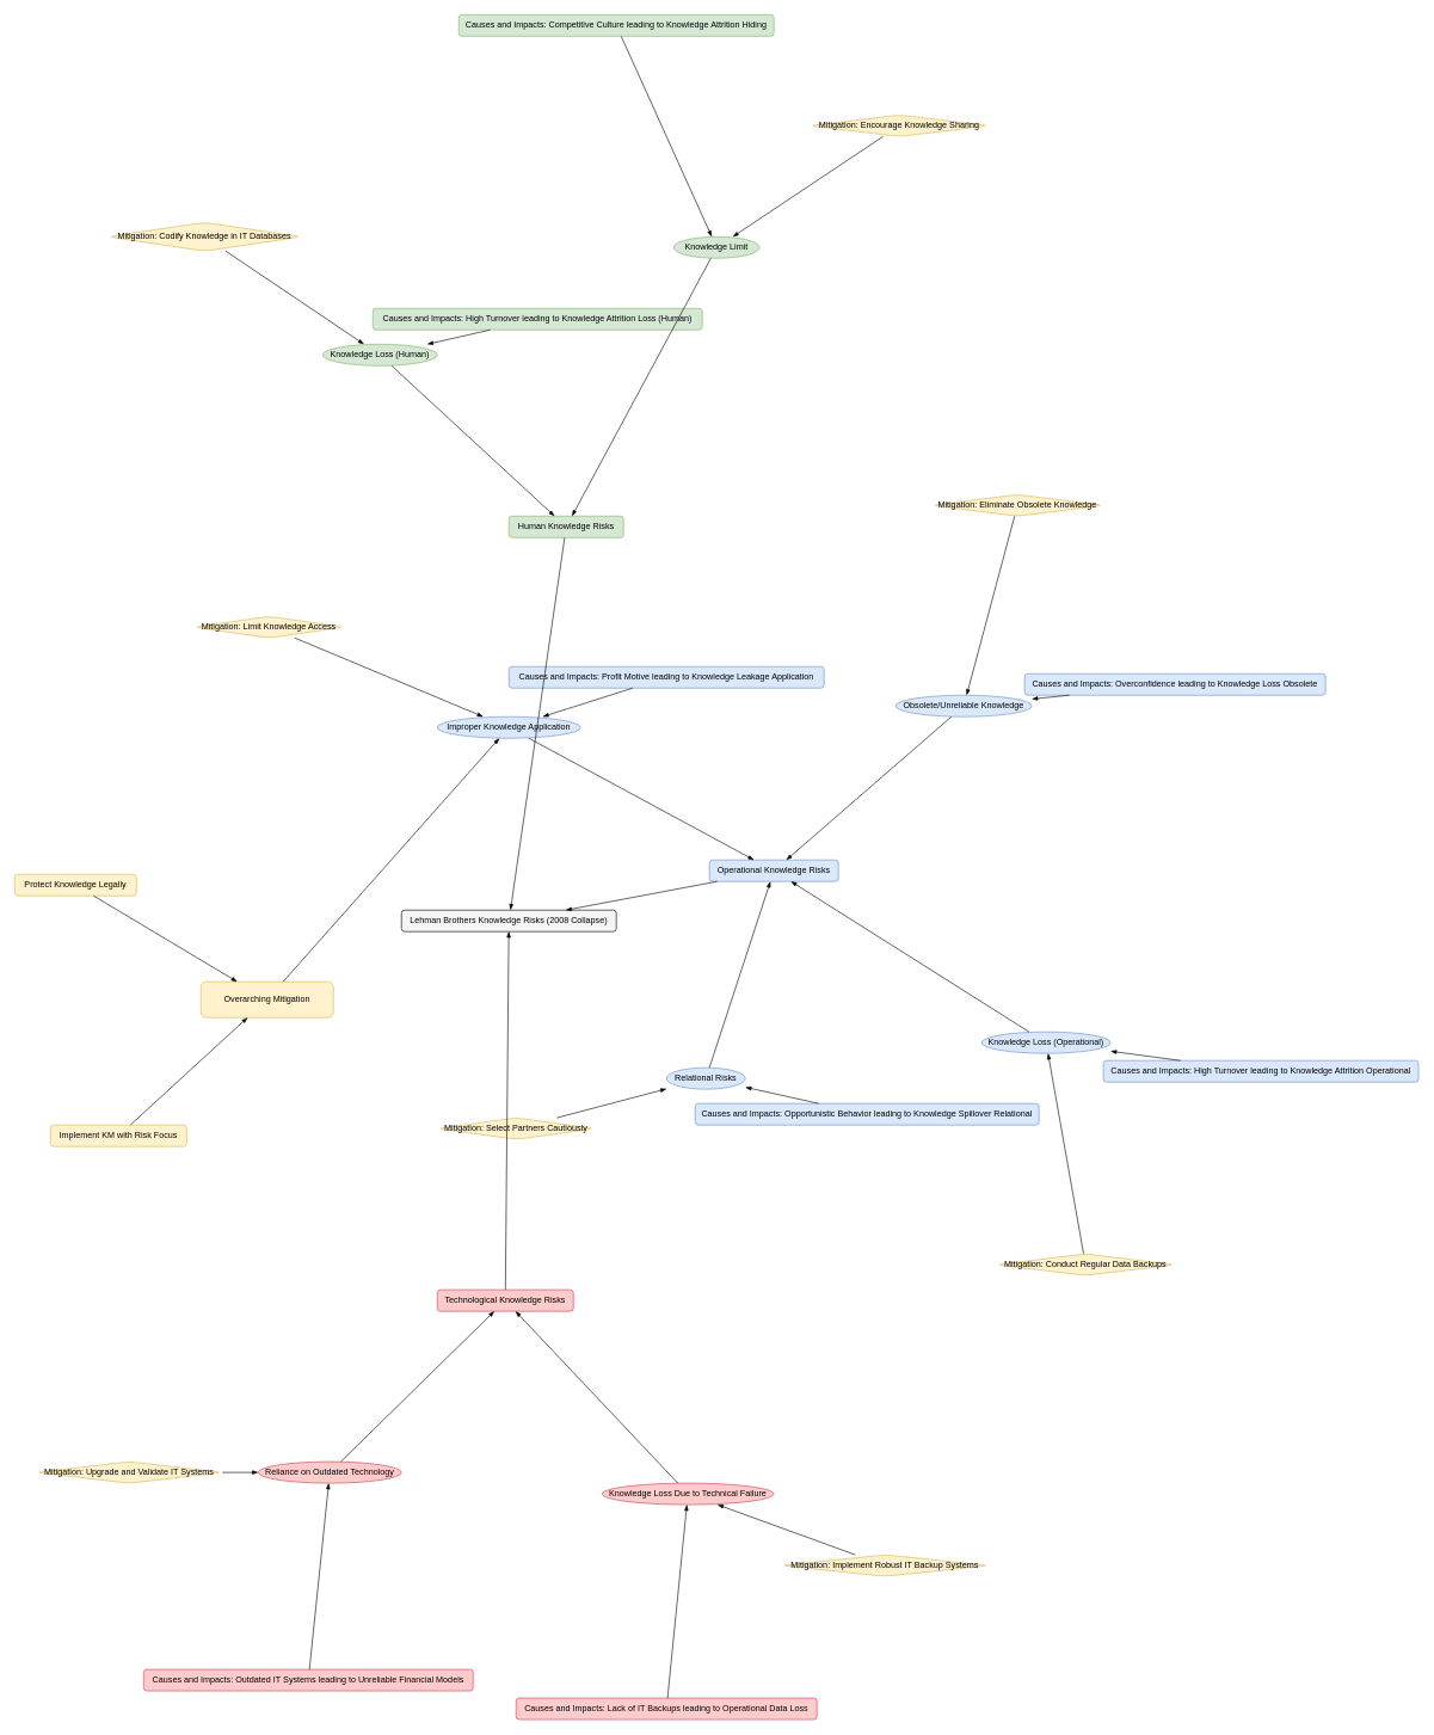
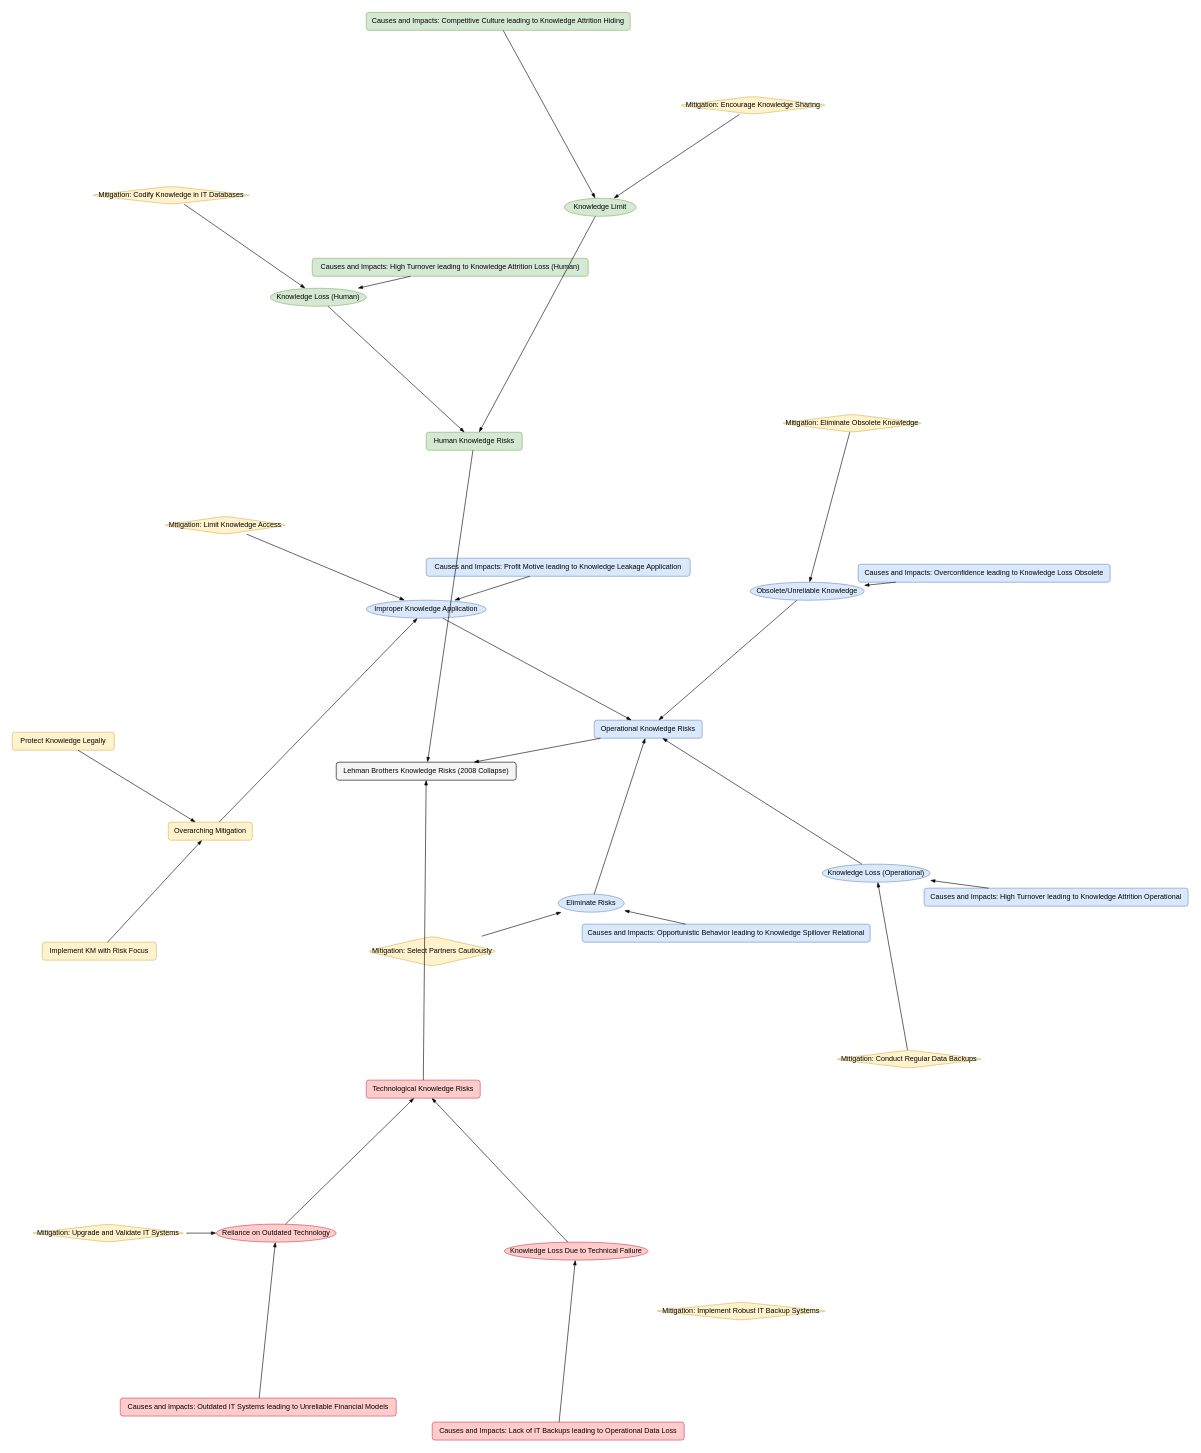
- <mxCell id="5" value="Causes and Impacts: Competitive Culture leading to Knowledge Attrition Hiding" style="shape=rectangle;fillColor=#d5e8d4;strokeColor=#82b366;whiteSpace=wrap;html=1;rounded=1;" vertex="1" parent="1"><mxGeometry x="640" y="20" width="440" height="30" as="geometry" /></mxCell>
+ <mxCell id="5" value="Causes and Impacts: Competitive Culture leading to Knowledge Attrition Hiding" style="shape=rectangle;fillColor=#d5e8d4;strokeColor=#82b366;whiteSpace=wrap;html=1;rounded=1;" vertex="1" parent="1"><mxGeometry x="610" y="20" width="440" height="30" as="geometry" /></mxCell>
- <mxCell id="9" value="Mitigation: Codify Knowledge in IT Databases" style="shape=rhombus;fillColor=#fff2cc;strokeColor=#d6b656;whiteSpace=wrap;html=1;rounded=1;" vertex="1" parent="1"><mxGeometry x="150" y="310" width="270" height="40" as="geometry" /></mxCell>
+ <mxCell id="9" value="Mitigation: Codify Knowledge in IT Databases" style="shape=rhombus;fillColor=#fff2cc;strokeColor=#d6b656;whiteSpace=wrap;html=1;rounded=1;" vertex="1" parent="1"><mxGeometry x="150" y="310" width="270" height="30" as="geometry" /></mxCell>
- <mxCell id="30" value="Overarching Mitigation" style="shape=rectangle;fillColor=#fff2cc;strokeColor=#d6b656;whiteSpace=wrap;html=1;rounded=1;" vertex="1" parent="1"><mxGeometry x="280" y="1370" width="185" height="50" as="geometry" /></mxCell>
+ <mxCell id="30" value="Overarching Mitigation" style="shape=rectangle;fillColor=#fff2cc;strokeColor=#d6b656;whiteSpace=wrap;html=1;rounded=1;" vertex="1" parent="1"><mxGeometry x="280" y="1370" width="140" height="30" as="geometry" /></mxCell>
- <mxCell id="17" value="Relational Risks" style="shape=ellipse;fillColor=#dae8fc;strokeColor=#6c8ebf;whiteSpace=wrap;html=1;rounded=1;" vertex="1" parent="1"><mxGeometry x="930" y="1490" width="110" height="30" as="geometry" /></mxCell>
+ <mxCell id="17" value="Eliminate Risks" style="shape=ellipse;fillColor=#dae8fc;strokeColor=#6c8ebf;whiteSpace=wrap;html=1;rounded=1;" vertex="1" parent="1"><mxGeometry x="930" y="1490" width="110" height="30" as="geometry" /></mxCell>
- <mxCell id="19" value="Mitigation: Select Partners Cautiously" style="shape=rhombus;fillColor=#fff2cc;strokeColor=#d6b656;whiteSpace=wrap;html=1;rounded=1;" vertex="1" parent="1"><mxGeometry x="610" y="1560" width="220" height="30" as="geometry" /></mxCell>
+ <mxCell id="19" value="Mitigation: Select Partners Cautiously" style="shape=rhombus;fillColor=#fff2cc;strokeColor=#d6b656;whiteSpace=wrap;html=1;rounded=1;" vertex="1" parent="1"><mxGeometry x="610" y="1560" width="220" height="50" as="geometry" /></mxCell>
- <mxCell id="59" value="" style="curved=0;endArrow=blockThin;endFill=1;" edge="1" parent="1" source="29" target="27"><mxGeometry relative="1" as="geometry" /></mxCell>
